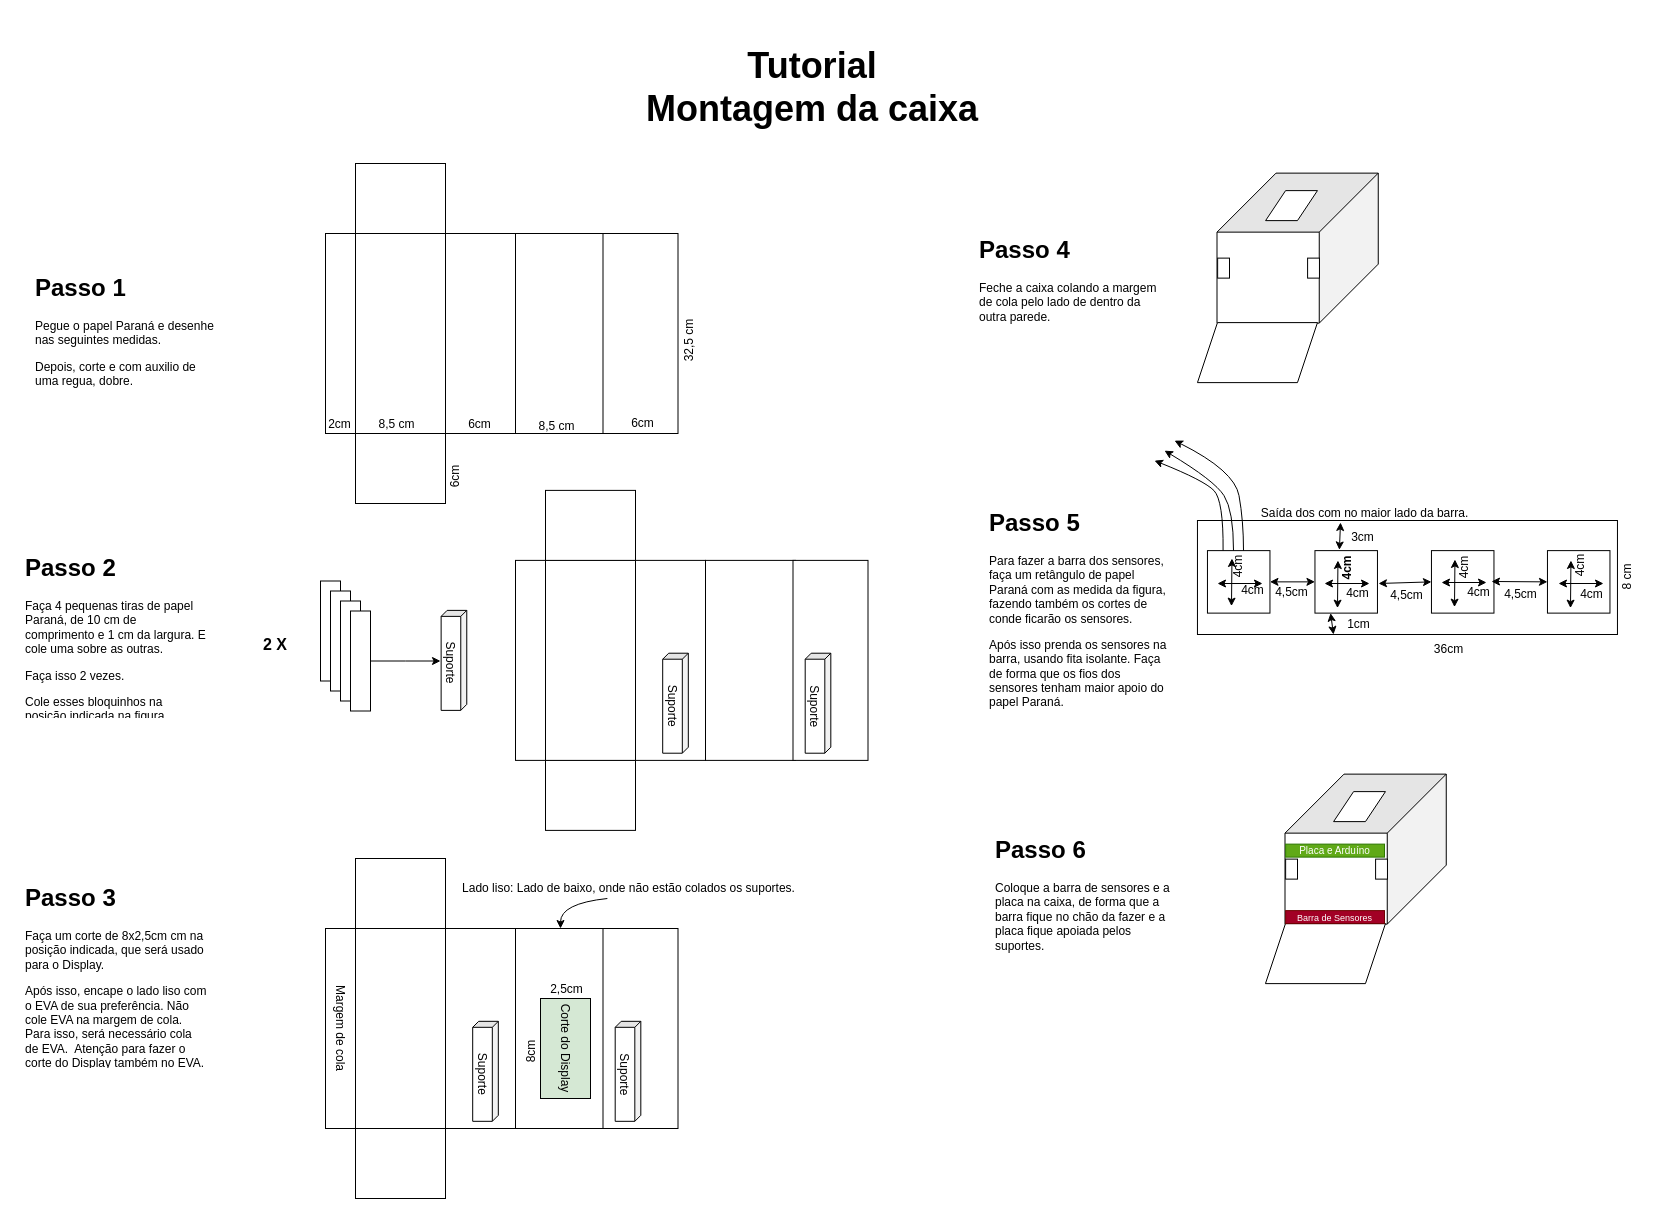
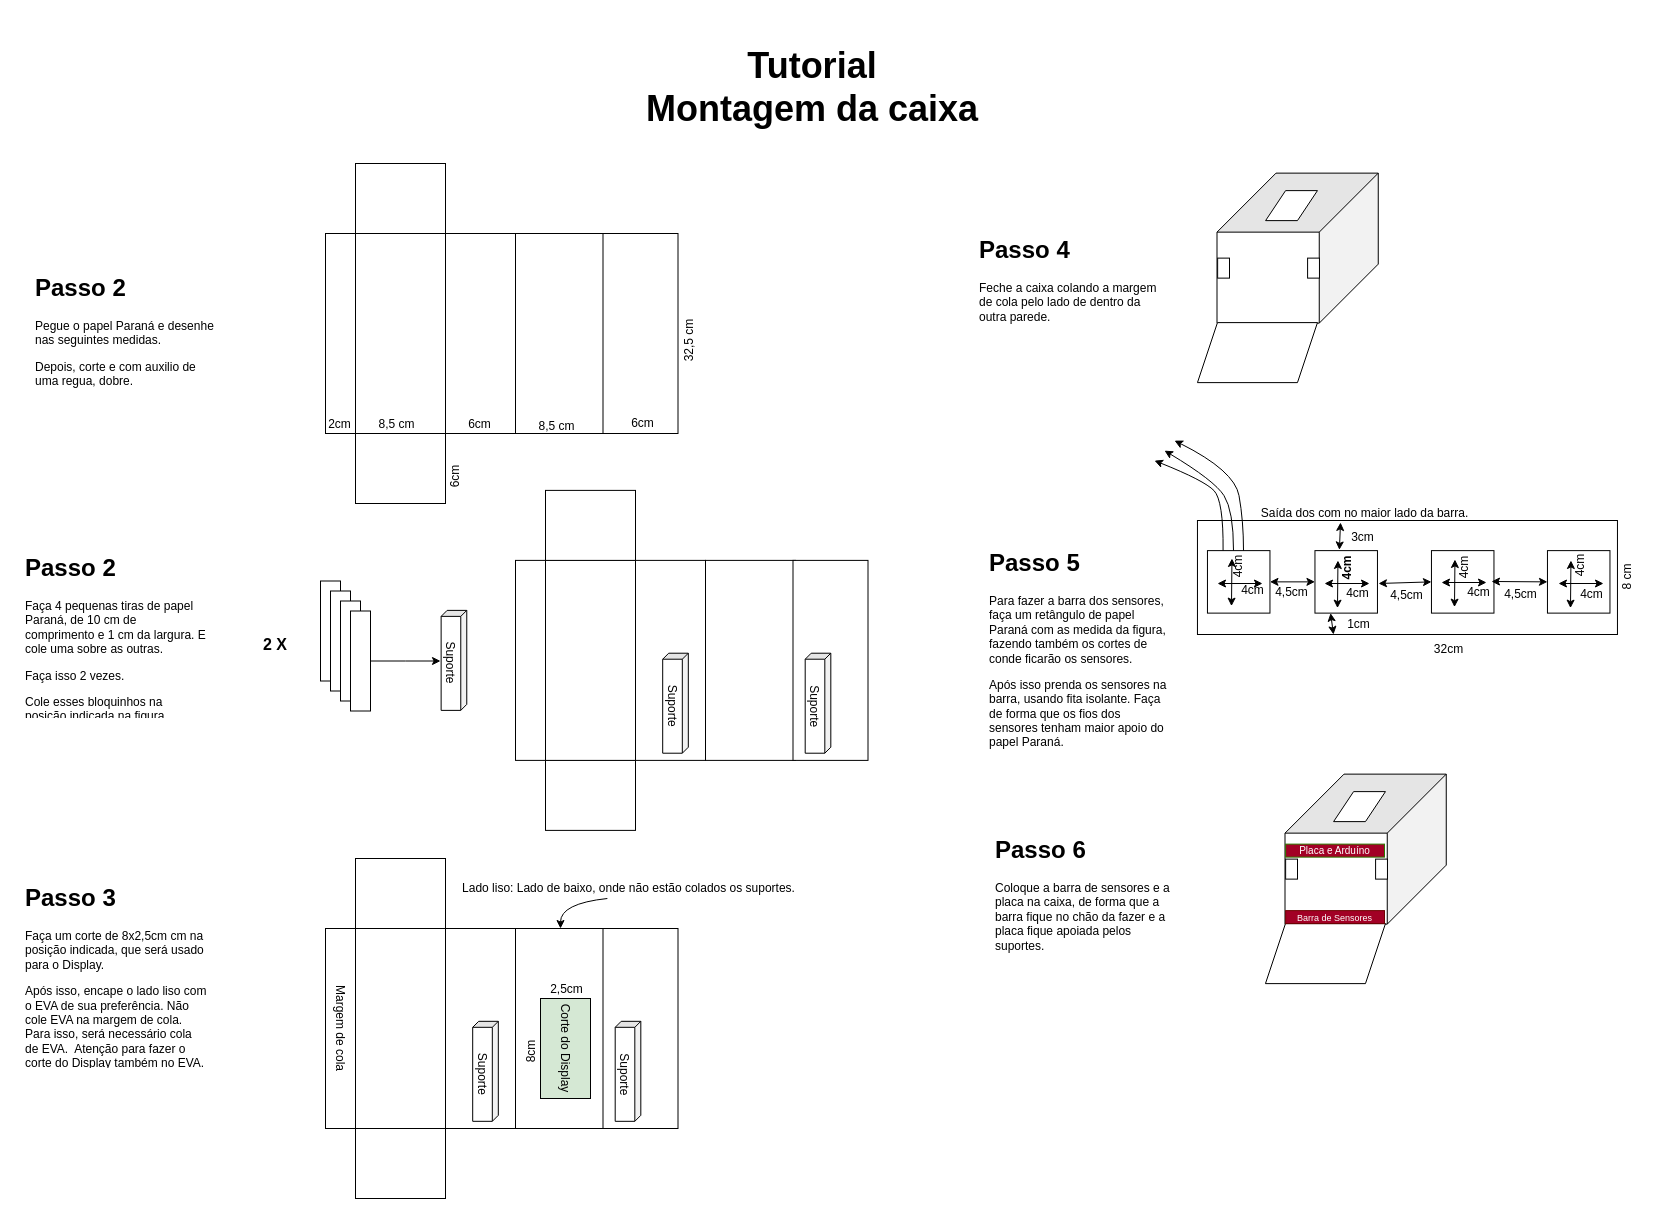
- <mxCell id="3" value="&lt;h1&gt;Passo 1&lt;/h1&gt;&lt;p&gt;Pegue o papel Paraná e desenhe nas seguintes medidas.&lt;/p&gt;&lt;p&gt;Depois, corte e com auxilio de uma regua, dobre.&lt;/p&gt;" style="text;html=1;strokeColor=none;fillColor=none;spacing=5;spacingTop=-20;whiteSpace=wrap;overflow=hidden;rounded=0;" parent="1" vertex="1"><mxGeometry x="30" y="240" width="190" height="120" as="geometry" /></mxCell>
+ <mxCell id="3" value="&lt;h1&gt;Passo 2&lt;/h1&gt;&lt;p&gt;Pegue o papel Paraná e desenhe nas seguintes medidas.&lt;/p&gt;&lt;p&gt;Depois, corte e com auxilio de uma regua, dobre.&lt;/p&gt;" style="text;html=1;strokeColor=none;fillColor=none;spacing=5;spacingTop=-20;whiteSpace=wrap;overflow=hidden;rounded=0;" parent="1" vertex="1"><mxGeometry x="30" y="240" width="190" height="120" as="geometry" /></mxCell>
- <mxCell id="48" value="&lt;h1&gt;Passo 5&lt;/h1&gt;&lt;p&gt;Para fazer a barra dos sensores, faça um retângulo de papel Paraná com as medida da figura, fazendo também os cortes de conde ficarão os sensores.&lt;/p&gt;&lt;p&gt;Após isso prenda os sensores na barra, usando fita isolante. Faça de forma que os fios dos sensores tenham maior apoio do papel Paraná.&lt;/p&gt;" style="text;html=1;strokeColor=none;fillColor=none;spacing=5;spacingTop=-20;whiteSpace=wrap;overflow=hidden;rounded=0;" parent="1" vertex="1"><mxGeometry x="984" y="474.62" width="190" height="207.5" as="geometry" /></mxCell>
+ <mxCell id="48" value="&lt;h1&gt;Passo 5&lt;/h1&gt;&lt;p&gt;Para fazer a barra dos sensores, faça um retângulo de papel Paraná com as medida da figura, fazendo também os cortes de conde ficarão os sensores.&lt;/p&gt;&lt;p&gt;Após isso prenda os sensores na barra, usando fita isolante. Faça de forma que os fios dos sensores tenham maior apoio do papel Paraná.&lt;/p&gt;" style="text;html=1;strokeColor=none;fillColor=none;spacing=5;spacingTop=-20;whiteSpace=wrap;overflow=hidden;rounded=0;" parent="1" vertex="1"><mxGeometry x="984" y="514.62" width="190" height="207.5" as="geometry" /></mxCell>
- <mxCell id="101" value="36cm" style="text;html=1;align=center;verticalAlign=middle;resizable=0;points=[];autosize=1;strokeColor=none;fillColor=none;" vertex="1" parent="1"><mxGeometry x="1428" y="612" width="39" height="18" as="geometry" /></mxCell>
+ <mxCell id="101" value="32cm" style="text;html=1;align=center;verticalAlign=middle;resizable=0;points=[];autosize=1;strokeColor=none;fillColor=none;" vertex="1" parent="1"><mxGeometry x="1428" y="612" width="39" height="18" as="geometry" /></mxCell>
- <mxCell id="64" value="&lt;font style=&quot;font-size: 10px&quot;&gt;Placa e Arduíno&lt;/font&gt;" style="rounded=0;whiteSpace=wrap;html=1;fillColor=#60a917;strokeColor=#2D7600;fontColor=#ffffff;" parent="1" vertex="1"><mxGeometry x="1285.13" y="815.62" width="98.87" height="13" as="geometry" /></mxCell>
+ <mxCell id="64" value="&lt;font style=&quot;font-size: 10px&quot;&gt;Placa e Arduíno&lt;/font&gt;" style="rounded=0;whiteSpace=wrap;html=1;fillColor=#a20025;strokeColor=#2D7600;fontColor=#ffffff;" parent="1" vertex="1"><mxGeometry x="1285.13" y="815.62" width="98.87" height="13" as="geometry" /></mxCell>
